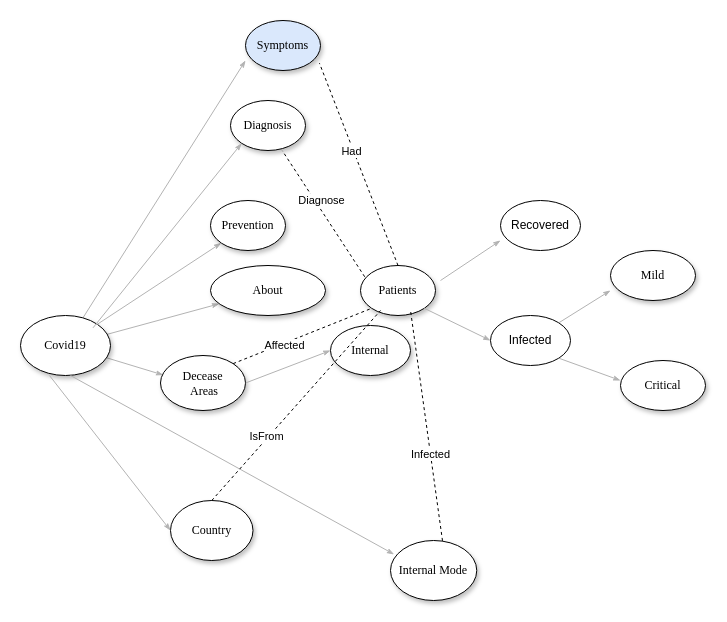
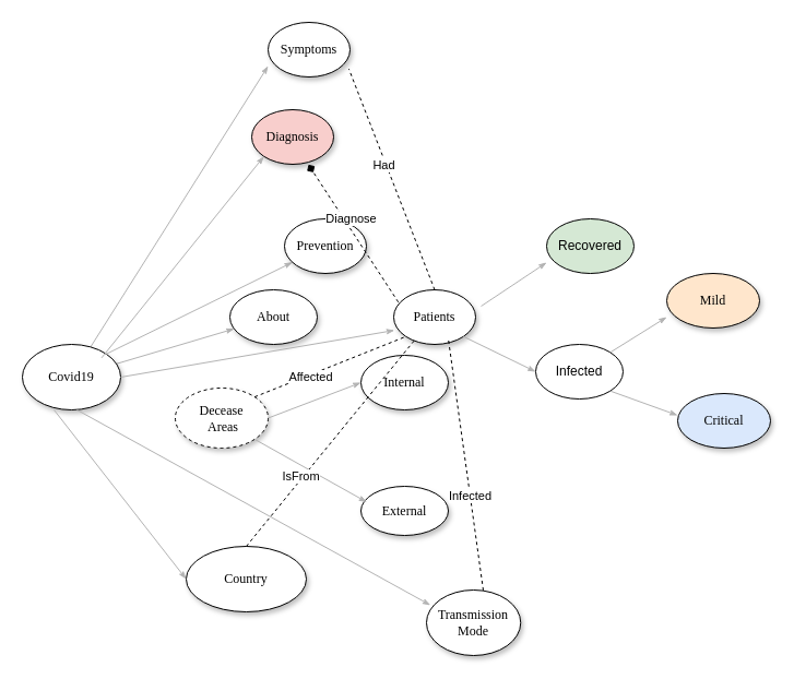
- <mxCell id="11" value="Symptoms" style="ellipse;whiteSpace=wrap;html=1;rounded=0;shadow=1;comic=0;labelBackgroundColor=none;strokeWidth=1;fontFamily=Verdana;fontSize=12;align=center;fillColor=#dae8fc;" parent="1" vertex="1"><mxGeometry x="245" width="75" height="50" as="geometry" y="20" /></mxCell>
+ <mxCell id="11" value="Symptoms" style="ellipse;whiteSpace=wrap;html=1;rounded=0;shadow=1;comic=0;labelBackgroundColor=none;strokeWidth=1;fontFamily=Verdana;fontSize=12;align=center;" parent="1" vertex="1"><mxGeometry x="245" width="75" height="50" as="geometry" y="20" /></mxCell>
- <mxCell id="37" value="Diagnosis" style="ellipse;whiteSpace=wrap;html=1;rounded=0;shadow=1;comic=0;labelBackgroundColor=none;strokeWidth=1;fontFamily=Verdana;fontSize=12;align=center;" vertex="1" parent="1"><mxGeometry x="230" y="100" width="75" height="50" as="geometry" /></mxCell>
+ <mxCell id="37" value="Diagnosis" style="ellipse;whiteSpace=wrap;html=1;rounded=0;shadow=1;comic=0;labelBackgroundColor=none;strokeWidth=1;fontFamily=Verdana;fontSize=12;align=center;fillColor=#f8cecc;" vertex="1" parent="1"><mxGeometry x="230" y="100" width="75" height="50" as="geometry" /></mxCell>
- <mxCell id="39" value="" style="endArrow=none;dashed=1;html=1;exitX=0.056;exitY=0.225;exitDx=0;exitDy=0;exitPerimeter=0;entryX=0.692;entryY=1.007;entryDx=0;entryDy=0;entryPerimeter=0;" edge="1" parent="1" source="9" target="37"><mxGeometry width="50" height="50" relative="1" as="geometry"><mxPoint x="330" y="270" as="sourcePoint" /><mxPoint x="380" y="220" as="targetPoint" /></mxGeometry></mxCell>
+ <mxCell id="39" value="" style="endArrow=diamond;dashed=1;html=1;exitX=0.056;exitY=0.225;exitDx=0;exitDy=0;exitPerimeter=0;entryX=0.692;entryY=1.007;entryDx=0;entryDy=0;entryPerimeter=0;" edge="1" parent="1" source="9" target="37"><mxGeometry width="50" height="50" relative="1" as="geometry"><mxPoint x="330" y="270" as="sourcePoint" /><mxPoint x="380" y="220" as="targetPoint" /></mxGeometry></mxCell>
- <mxCell id="12" value="&lt;span&gt;Prevention&lt;/span&gt;" style="ellipse;whiteSpace=wrap;html=1;rounded=0;shadow=1;comic=0;labelBackgroundColor=none;strokeWidth=1;fontFamily=Verdana;fontSize=12;align=center;" parent="1" vertex="1"><mxGeometry x="210" y="200" width="75" height="50" as="geometry" /></mxCell>
+ <mxCell id="12" value="&lt;span&gt;Prevention&lt;/span&gt;" style="ellipse;whiteSpace=wrap;html=1;rounded=0;shadow=1;comic=0;labelBackgroundColor=none;strokeWidth=1;fontFamily=Verdana;fontSize=12;align=center;" parent="1" vertex="1"><mxGeometry x="260" y="200" width="75" height="50" as="geometry" /></mxCell>
- <mxCell id="18" value="Recovered" style="ellipse;whiteSpace=wrap;html=1;" vertex="1" parent="1"><mxGeometry x="500" y="200" width="80" height="50" as="geometry" /></mxCell>
+ <mxCell id="18" value="Recovered" style="ellipse;whiteSpace=wrap;html=1;fillColor=#d5e8d4;" vertex="1" parent="1"><mxGeometry x="500" y="200" width="80" height="50" as="geometry" /></mxCell>
- <mxCell id="15" value="&lt;span&gt;Mild&lt;/span&gt;" style="ellipse;whiteSpace=wrap;html=1;rounded=0;shadow=1;comic=0;labelBackgroundColor=none;strokeWidth=1;fontFamily=Verdana;fontSize=12;align=center;" vertex="1" parent="1"><mxGeometry x="610" y="250" width="85" height="50" as="geometry" /></mxCell>
+ <mxCell id="15" value="&lt;span&gt;Mild&lt;/span&gt;" style="ellipse;whiteSpace=wrap;html=1;rounded=0;shadow=1;comic=0;labelBackgroundColor=none;strokeWidth=1;fontFamily=Verdana;fontSize=12;align=center;fillColor=#ffe6cc;" vertex="1" parent="1"><mxGeometry x="610" y="250" width="85" height="50" as="geometry" /></mxCell>
- <mxCell id="7" value="&lt;span&gt;About&lt;/span&gt;" style="ellipse;whiteSpace=wrap;html=1;rounded=0;shadow=1;comic=0;labelBackgroundColor=none;strokeWidth=1;fontFamily=Verdana;fontSize=12;align=center;" parent="1" vertex="1"><mxGeometry x="210" y="265" width="115" height="50" as="geometry" /></mxCell>
+ <mxCell id="7" value="&lt;span&gt;About&lt;/span&gt;" style="ellipse;whiteSpace=wrap;html=1;rounded=0;shadow=1;comic=0;labelBackgroundColor=none;strokeWidth=1;fontFamily=Verdana;fontSize=12;align=center;" parent="1" vertex="1"><mxGeometry x="210" y="265" width="80" height="50" as="geometry" /></mxCell>
+ <mxCell id="8" value="" style="edgeStyle=none;rounded=1;html=1;labelBackgroundColor=none;startArrow=none;startFill=0;startSize=5;endArrow=classicThin;endFill=1;endSize=5;jettySize=auto;orthogonalLoop=1;strokeColor=#B3B3B3;strokeWidth=1;fontFamily=Verdana;fontSize=12;exitX=1;exitY=0.5;exitDx=0;exitDy=0;entryX=0.009;entryY=0.742;entryDx=0;entryDy=0;entryPerimeter=0;" parent="1" source="5" target="9" edge="1"><mxGeometry relative="1" as="geometry"><mxPoint x="737.5" y="390" as="sourcePoint" /><mxPoint x="360" y="303" as="targetPoint" /><Array as="points" /></mxGeometry></mxCell>
- <mxCell id="2" style="edgeStyle=none;rounded=1;html=1;labelBackgroundColor=none;startArrow=none;startFill=0;startSize=5;endArrow=classicThin;endFill=1;endSize=5;jettySize=auto;orthogonalLoop=1;strokeColor=#B3B3B3;strokeWidth=1;fontFamily=Verdana;fontSize=12;entryX=0.033;entryY=0.355;entryDx=0;entryDy=0;entryPerimeter=0;" parent="1" source="5" target="6" edge="1"><mxGeometry relative="1" as="geometry"><mxPoint x="200" y="391" as="targetPoint" /></mxGeometry></mxCell>
- <mxCell id="6" value="&lt;span&gt;Decease&lt;br&gt;&amp;nbsp;Areas&lt;/span&gt;" style="ellipse;whiteSpace=wrap;html=1;rounded=0;shadow=1;comic=0;labelBackgroundColor=none;strokeWidth=1;fontFamily=Verdana;fontSize=12;align=center;" parent="1" vertex="1"><mxGeometry x="160" y="355" width="85" height="55" as="geometry" /></mxCell>
+ <mxCell id="6" value="&lt;span&gt;Decease&lt;br&gt;&amp;nbsp;Areas&lt;/span&gt;" style="ellipse;whiteSpace=wrap;html=1;rounded=0;shadow=1;comic=0;labelBackgroundColor=none;strokeWidth=1;fontFamily=Verdana;fontSize=12;align=center;dashed=1;" parent="1" vertex="1"><mxGeometry x="160" y="355" width="85" height="55" as="geometry" /></mxCell>
- <mxCell id="23" value="&lt;span&gt;Critical&lt;/span&gt;" style="ellipse;whiteSpace=wrap;html=1;rounded=0;shadow=1;comic=0;labelBackgroundColor=none;strokeWidth=1;fontFamily=Verdana;fontSize=12;align=center;" vertex="1" parent="1"><mxGeometry x="620" y="360" width="85" height="50" as="geometry" /></mxCell>
+ <mxCell id="23" value="&lt;span&gt;Critical&lt;/span&gt;" style="ellipse;whiteSpace=wrap;html=1;rounded=0;shadow=1;comic=0;labelBackgroundColor=none;strokeWidth=1;fontFamily=Verdana;fontSize=12;align=center;fillColor=#dae8fc;" vertex="1" parent="1"><mxGeometry x="620" y="360" width="85" height="50" as="geometry" /></mxCell>
+ <mxCell id="28" value="" style="edgeStyle=none;rounded=1;html=1;labelBackgroundColor=none;startArrow=none;startFill=0;startSize=5;endArrow=classicThin;endFill=1;endSize=5;jettySize=auto;orthogonalLoop=1;strokeColor=#B3B3B3;strokeWidth=1;fontFamily=Verdana;fontSize=12;exitX=1;exitY=1;exitDx=0;exitDy=0;entryX=0.068;entryY=0.322;entryDx=0;entryDy=0;entryPerimeter=0;" edge="1" parent="1" source="6" target="26"><mxGeometry x="0.838" y="17" relative="1" as="geometry"><mxPoint x="270" y="430" as="sourcePoint" /><mxPoint x="370" y="460" as="targetPoint" /><Array as="points" /><mxPoint as="offset" /></mxGeometry></mxCell>
+ <mxCell id="26" value="&lt;span&gt;External&lt;/span&gt;" style="ellipse;whiteSpace=wrap;html=1;rounded=0;shadow=1;comic=0;labelBackgroundColor=none;strokeWidth=1;fontFamily=Verdana;fontSize=12;align=center;" vertex="1" parent="1"><mxGeometry x="330" y="445" width="80" height="45" as="geometry" /></mxCell>
- <mxCell id="14" value="&lt;span&gt;Country&lt;/span&gt;" style="ellipse;whiteSpace=wrap;html=1;rounded=0;shadow=1;comic=0;labelBackgroundColor=none;strokeWidth=1;fontFamily=Verdana;fontSize=12;align=center;" vertex="1" parent="1"><mxGeometry x="170" y="500" width="82.5" height="60" as="geometry" /></mxCell>
+ <mxCell id="14" value="&lt;span&gt;Country&lt;/span&gt;" style="ellipse;whiteSpace=wrap;html=1;rounded=0;shadow=1;comic=0;labelBackgroundColor=none;strokeWidth=1;fontFamily=Verdana;fontSize=12;align=center;" vertex="1" parent="1"><mxGeometry x="170" y="500" width="110" height="60" as="geometry" /></mxCell>
- <mxCell id="13" value="&lt;span&gt;Internal Mode&lt;/span&gt;" style="ellipse;whiteSpace=wrap;html=1;rounded=0;shadow=1;comic=0;labelBackgroundColor=none;strokeWidth=1;fontFamily=Verdana;fontSize=12;align=center;" parent="1" vertex="1"><mxGeometry x="390" y="540" width="86.25" height="60" as="geometry" /></mxCell>
+ <mxCell id="13" value="&lt;span&gt;Transmission Mode&lt;/span&gt;" style="ellipse;whiteSpace=wrap;html=1;rounded=0;shadow=1;comic=0;labelBackgroundColor=none;strokeWidth=1;fontFamily=Verdana;fontSize=12;align=center;" parent="1" vertex="1"><mxGeometry x="390" y="540" width="86.25" height="60" as="geometry" /></mxCell>
